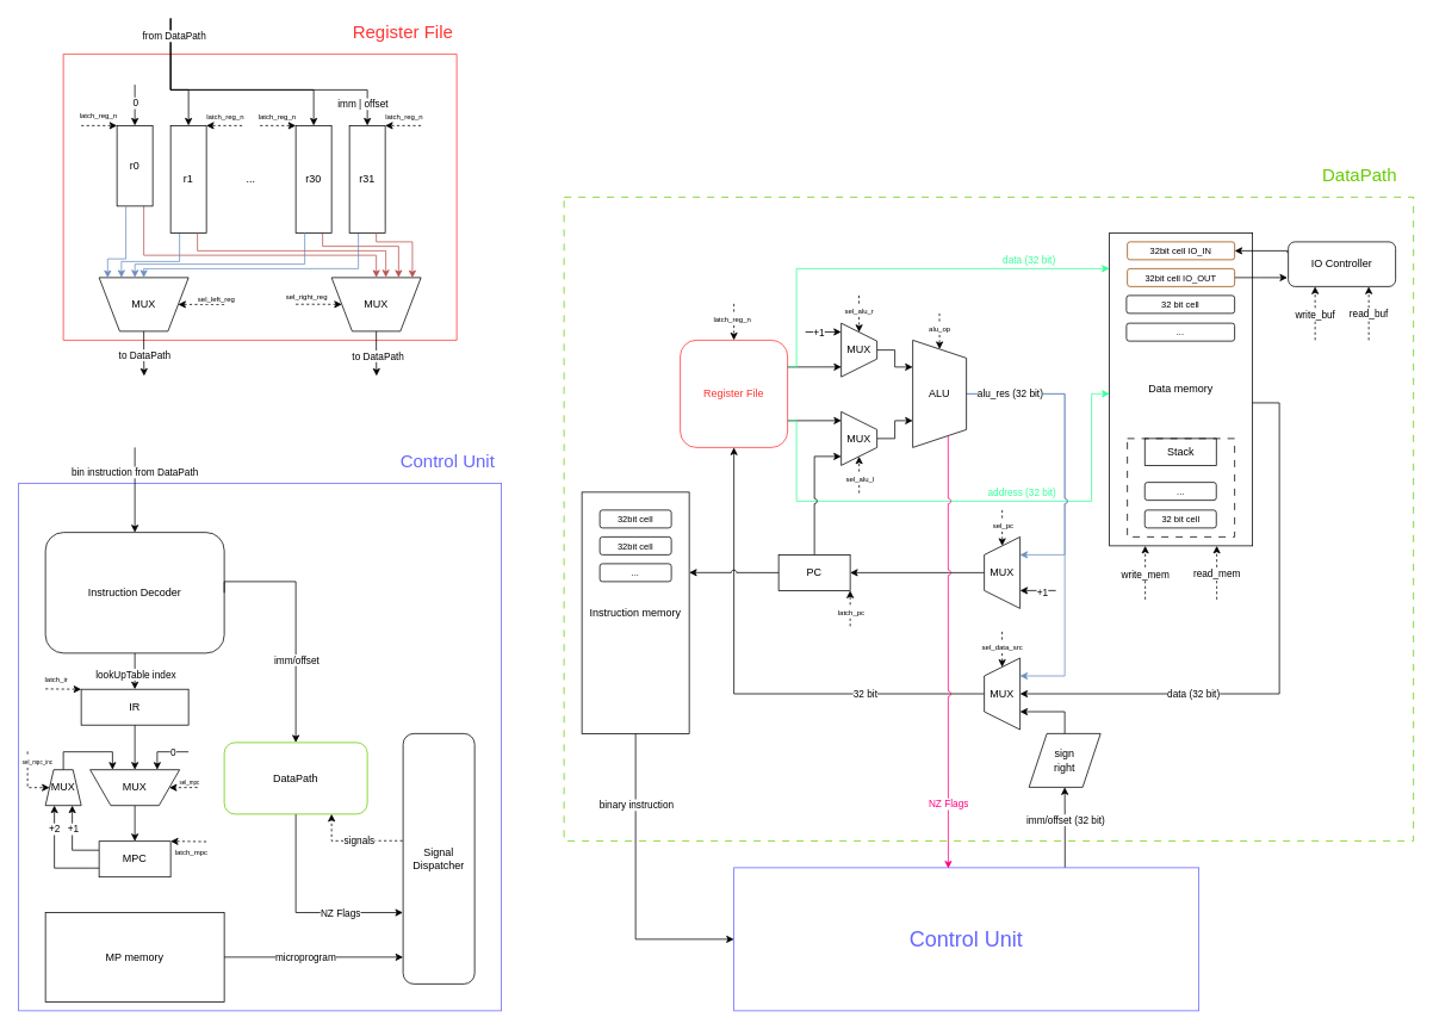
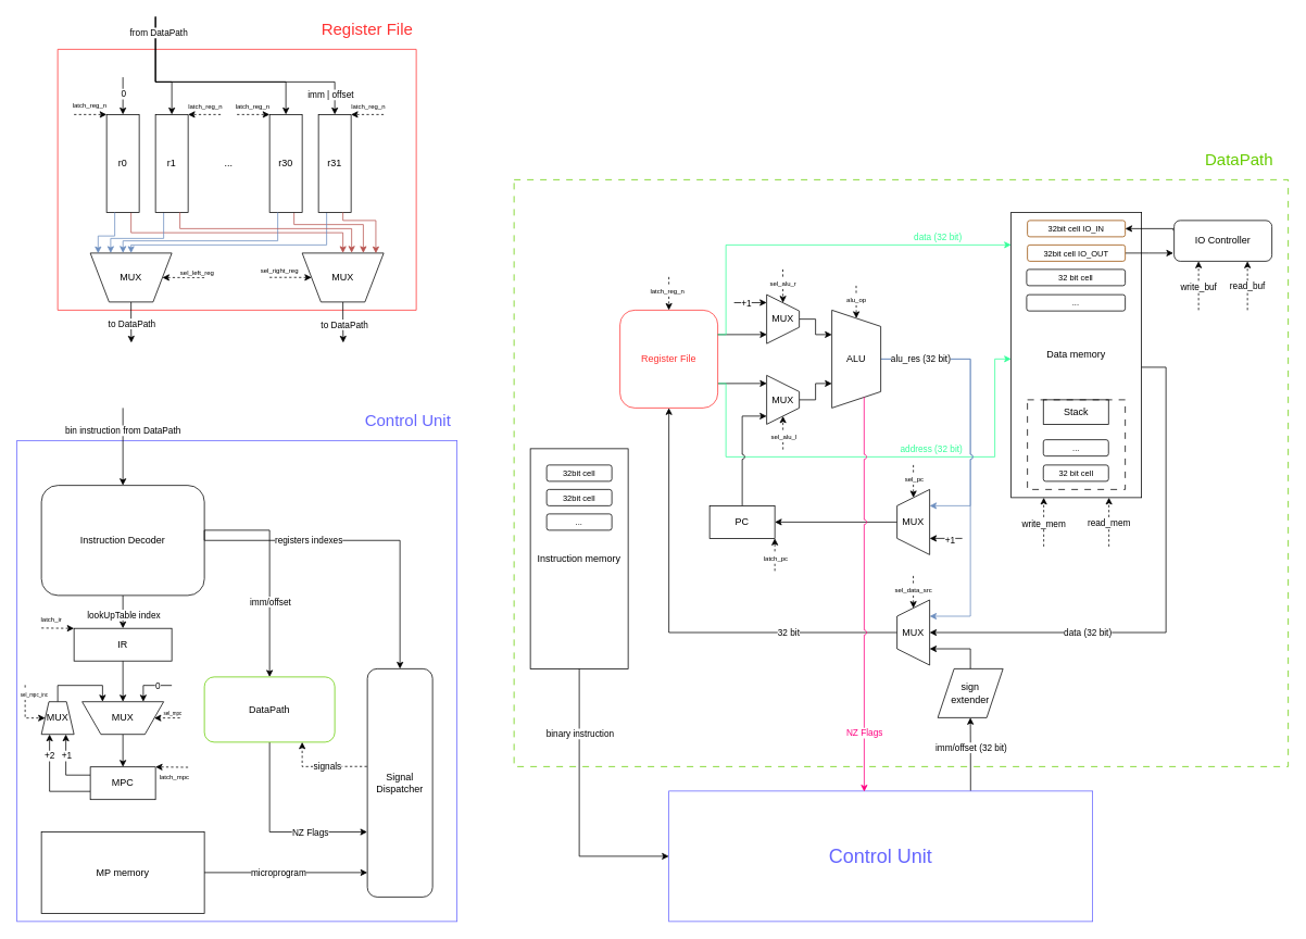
- <mxCell id="7" value="r0" style="rounded=0;whiteSpace=wrap;html=1;direction=south;" parent="1" vertex="1"><mxGeometry x="130" y="140" width="40" height="90" as="geometry" /></mxCell>
+ <mxCell id="7" value="r0" style="rounded=0;whiteSpace=wrap;html=1;direction=south;" parent="1" vertex="1"><mxGeometry x="130" y="140" width="40" height="120" as="geometry" /></mxCell>
- <mxCell id="153" style="edgeStyle=orthogonalEdgeStyle;rounded=0;orthogonalLoop=1;jettySize=auto;html=1;exitX=0;exitY=0.5;exitDx=0;exitDy=0;jumpStyle=arc;entryX=1;entryY=0.333;entryDx=0;entryDy=0;entryPerimeter=0;" parent="1" source="144" target="83" edge="1"><mxGeometry relative="1" as="geometry"><mxPoint x="780" y="640" as="targetPoint" /></mxGeometry></mxCell>
+ <mxCell id="45" style="edgeStyle=orthogonalEdgeStyle;rounded=0;orthogonalLoop=1;jettySize=auto;html=1;exitX=1;exitY=0.5;exitDx=0;exitDy=0;entryX=0.5;entryY=0;entryDx=0;entryDy=0;" parent="1" source="49" target="67" edge="1"><mxGeometry relative="1" as="geometry"><mxPoint x="490" y="740" as="targetPoint" /></mxGeometry></mxCell>
+ <mxCell id="46" value="registers indexes" style="edgeLabel;html=1;align=center;verticalAlign=middle;resizable=0;points=[];" vertex="1" connectable="0" parent="45"><mxGeometry x="-0.361" y="1" relative="1" as="geometry"><mxPoint as="offset" /></mxGeometry></mxCell>
- <mxCell id="157" value="sign&lt;div&gt;&lt;span style=&quot;background-color: transparent; color: light-dark(rgb(0, 0, 0), rgb(255, 255, 255));&quot;&gt;right&lt;/span&gt;&lt;/div&gt;" style="shape=parallelogram;perimeter=parallelogramPerimeter;whiteSpace=wrap;html=1;fixedSize=1;" parent="1" vertex="1"><mxGeometry x="1150" y="820" width="80" height="60" as="geometry" /></mxCell>
+ <mxCell id="157" value="sign&lt;div&gt;&lt;span style=&quot;background-color: transparent; color: light-dark(rgb(0, 0, 0), rgb(255, 255, 255));&quot;&gt;extender&lt;/span&gt;&lt;/div&gt;" style="shape=parallelogram;perimeter=parallelogramPerimeter;whiteSpace=wrap;html=1;fixedSize=1;" parent="1" vertex="1"><mxGeometry x="1150" y="820" width="80" height="60" as="geometry" /></mxCell>
